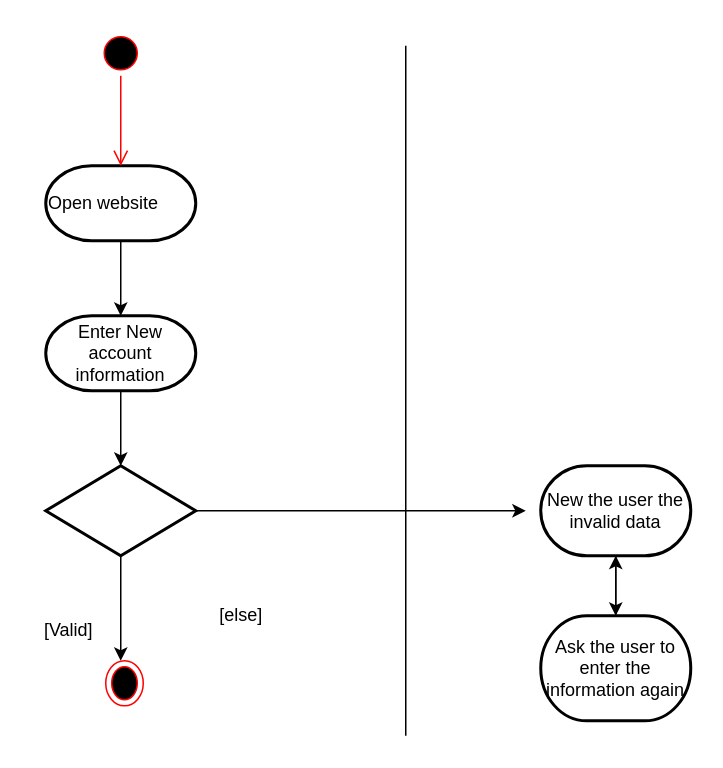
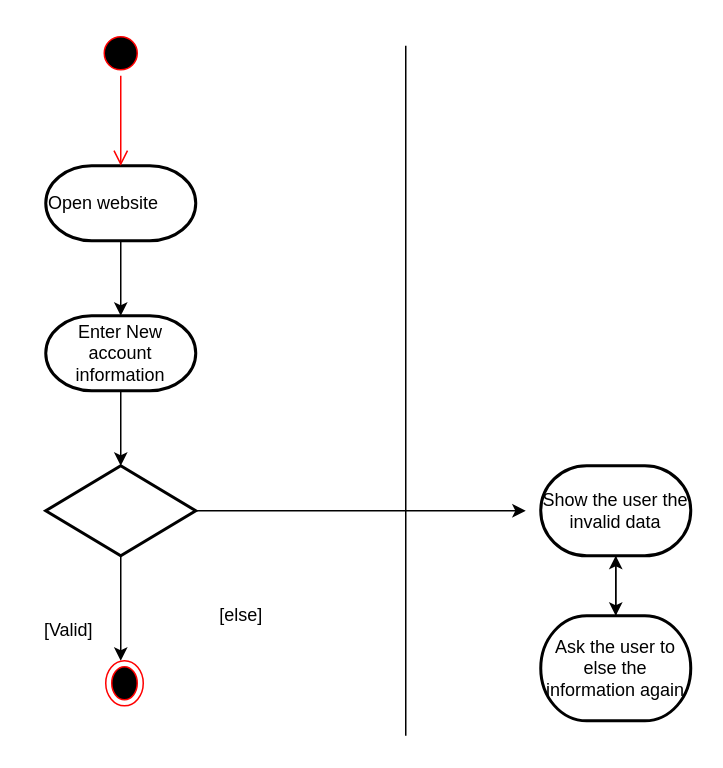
- <mxCell id="15" value="New the user the invalid data" style="strokeWidth=2;html=1;shape=mxgraph.flowchart.terminator;whiteSpace=wrap;align=center;" vertex="1" parent="1"><mxGeometry x="360" y="310" width="100" height="60" as="geometry" /></mxCell>
+ <mxCell id="15" value="Show the user the invalid data" style="strokeWidth=2;html=1;shape=mxgraph.flowchart.terminator;whiteSpace=wrap;align=center;" vertex="1" parent="1"><mxGeometry x="360" y="310" width="100" height="60" as="geometry" /></mxCell>
- <mxCell id="17" value="Ask the user to enter the information again" style="strokeWidth=2;html=1;shape=mxgraph.flowchart.terminator;whiteSpace=wrap;align=center;" vertex="1" parent="1"><mxGeometry x="360" y="410" width="100" height="70" as="geometry" /></mxCell>
+ <mxCell id="17" value="Ask the user to else the information again" style="strokeWidth=2;html=1;shape=mxgraph.flowchart.terminator;whiteSpace=wrap;align=center;" vertex="1" parent="1"><mxGeometry x="360" y="410" width="100" height="70" as="geometry" /></mxCell>
